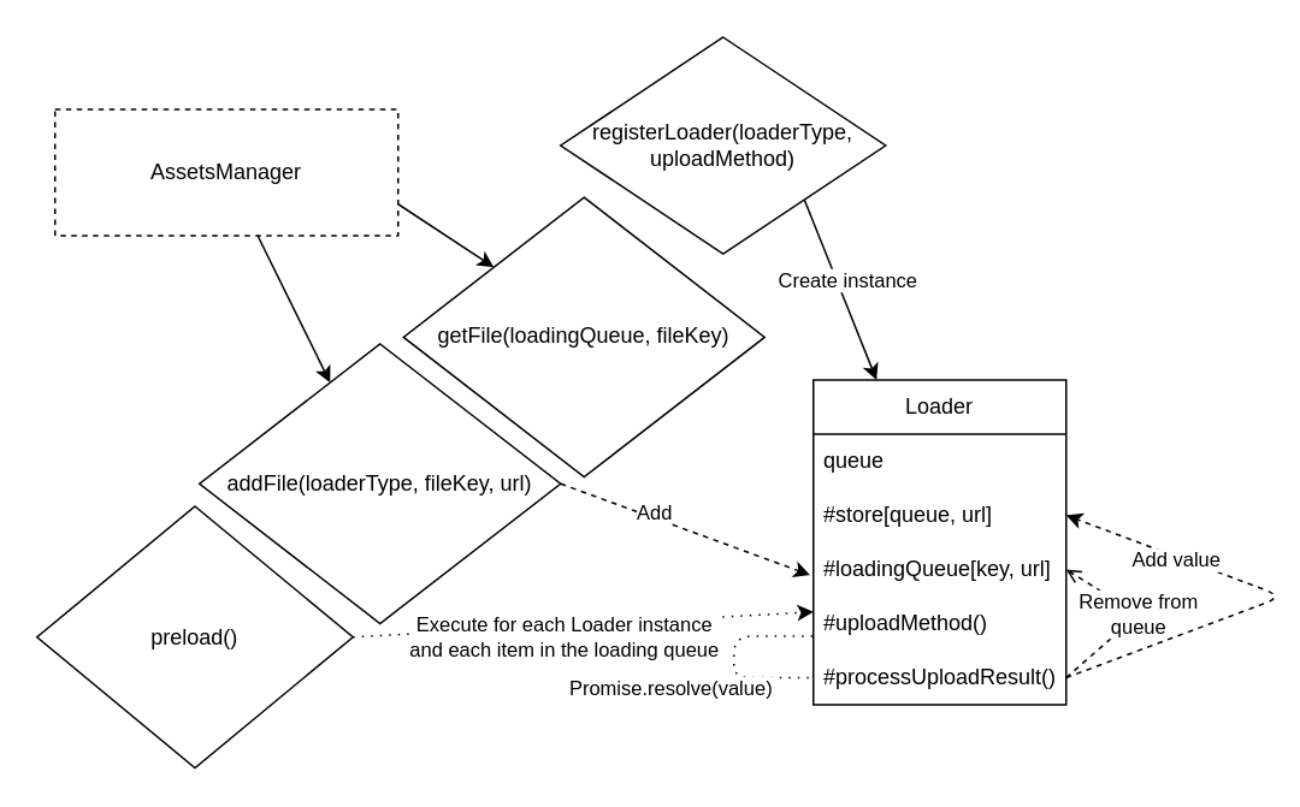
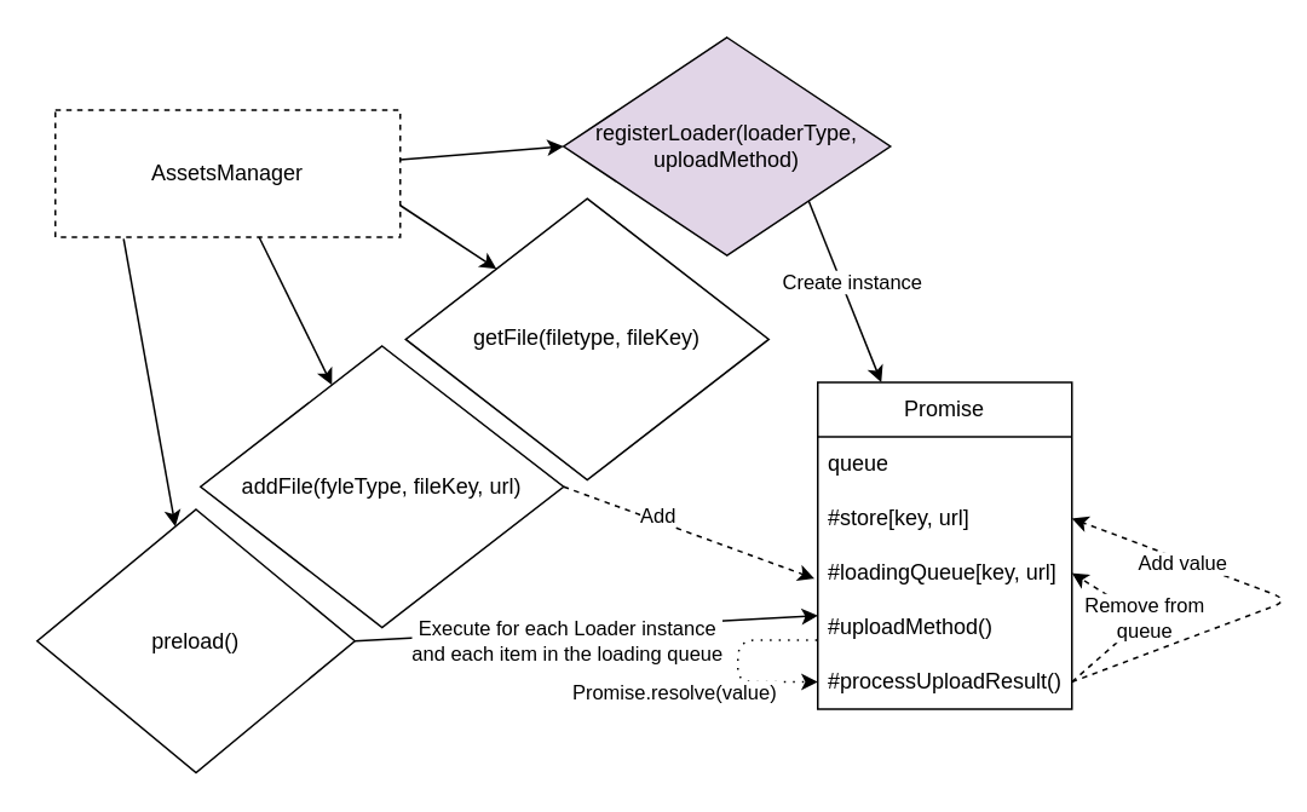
- <mxCell id="16" value="registerLoader(loaderType, uploadMethod)" style="rhombus;whiteSpace=wrap;html=1;rounded=0;" parent="1" vertex="1"><mxGeometry x="310" width="180" height="120" as="geometry" y="20" /></mxCell>
+ <mxCell id="16" value="registerLoader(loaderType, uploadMethod)" style="rhombus;whiteSpace=wrap;html=1;rounded=0;fillColor=#e1d5e7;" parent="1" vertex="1"><mxGeometry x="310" width="180" height="120" as="geometry" y="20" /></mxCell>
+ <mxCell id="5" value="" style="edgeStyle=none;html=1;entryX=0;entryY=0.5;entryDx=0;entryDy=0;" parent="1" source="6" target="16" edge="1"><mxGeometry relative="1" as="geometry" /></mxCell>
- <mxCell id="13" value="getFile(loadingQueue, fileKey)" style="rhombus;whiteSpace=wrap;html=1;rounded=0;" parent="1" vertex="1"><mxGeometry x="223" y="108.75" width="200" height="155" as="geometry" /></mxCell>
+ <mxCell id="13" value="getFile(filetype, fileKey)" style="rhombus;whiteSpace=wrap;html=1;rounded=0;" parent="1" vertex="1"><mxGeometry x="223" y="108.75" width="200" height="155" as="geometry" /></mxCell>
+ <mxCell id="3" value="" style="edgeStyle=none;html=1;exitX=0.198;exitY=1.014;exitDx=0;exitDy=0;exitPerimeter=0;" parent="1" source="6" target="12" edge="1"><mxGeometry relative="1" as="geometry"><mxPoint x="150" y="200" as="sourcePoint" /></mxGeometry></mxCell>
- <mxCell id="17" value="Loader" style="swimlane;fontStyle=0;childLayout=stackLayout;horizontal=1;startSize=30;horizontalStack=0;resizeParent=1;resizeParentMax=0;resizeLast=0;collapsible=1;marginBottom=0;whiteSpace=wrap;html=1;" parent="1" vertex="1"><mxGeometry x="450" y="210" width="140" height="180" as="geometry" /></mxCell>
+ <mxCell id="17" value="Promise" style="swimlane;fontStyle=0;childLayout=stackLayout;horizontal=1;startSize=30;horizontalStack=0;resizeParent=1;resizeParentMax=0;resizeLast=0;collapsible=1;marginBottom=0;whiteSpace=wrap;html=1;" parent="1" vertex="1"><mxGeometry x="450" y="210" width="140" height="180" as="geometry" /></mxCell>
- <mxCell id="9" value="addFile(loaderType, fileKey, url)" style="rhombus;whiteSpace=wrap;html=1;rounded=0;" parent="1" vertex="1"><mxGeometry x="110" y="190" width="200" height="155" as="geometry" /></mxCell>
+ <mxCell id="9" value="addFile(fyleType, fileKey, url)" style="rhombus;whiteSpace=wrap;html=1;rounded=0;" parent="1" vertex="1"><mxGeometry x="110" y="190" width="200" height="155" as="geometry" /></mxCell>
- <mxCell id="19" value="#store[queue, url]" style="text;strokeColor=none;fillColor=none;align=left;verticalAlign=middle;spacingLeft=4;spacingRight=4;overflow=hidden;points=[[0,0.5],[1,0.5]];portConstraint=eastwest;rotatable=0;whiteSpace=wrap;html=1;" parent="17" vertex="1"><mxGeometry y="60" width="140" height="30" as="geometry" /></mxCell>
+ <mxCell id="19" value="#store[key, url]" style="text;strokeColor=none;fillColor=none;align=left;verticalAlign=middle;spacingLeft=4;spacingRight=4;overflow=hidden;points=[[0,0.5],[1,0.5]];portConstraint=eastwest;rotatable=0;whiteSpace=wrap;html=1;" parent="17" vertex="1"><mxGeometry y="60" width="140" height="30" as="geometry" /></mxCell>
- <mxCell id="25" style="edgeStyle=none;html=1;entryX=1;entryY=0.5;entryDx=0;entryDy=0;dashed=1;exitX=1;exitY=0.5;exitDx=0;exitDy=0;endArrow=open;" parent="17" source="24" target="20" edge="1"><mxGeometry relative="1" as="geometry"><mxPoint x="219" y="123.06" as="sourcePoint" /><mxPoint x="129.48" y="143" as="targetPoint" /><Array as="points"><mxPoint x="180" y="130" /></Array></mxGeometry></mxCell>
+ <mxCell id="25" style="edgeStyle=none;html=1;entryX=1;entryY=0.5;entryDx=0;entryDy=0;dashed=1;exitX=1;exitY=0.5;exitDx=0;exitDy=0;" parent="17" source="24" target="20" edge="1"><mxGeometry relative="1" as="geometry"><mxPoint x="219" y="123.06" as="sourcePoint" /><mxPoint x="129.48" y="143" as="targetPoint" /><Array as="points"><mxPoint x="180" y="130" /></Array></mxGeometry></mxCell>
- <mxCell id="10" value="" style="edgeStyle=none;html=1;dashed=1;entryX=0.001;entryY=0.285;entryDx=0;entryDy=0;dashPattern=1 4;exitX=1;exitY=0.5;exitDx=0;exitDy=0;entryPerimeter=0;" parent="1" source="12" target="21" edge="1"><mxGeometry relative="1" as="geometry"><mxPoint x="511" y="435" as="targetPoint" /><mxPoint x="226" y="515" as="sourcePoint" /></mxGeometry></mxCell>
+ <mxCell id="10" value="" style="edgeStyle=none;html=1;dashed=0;entryX=0.001;entryY=0.285;entryDx=0;entryDy=0;dashPattern=1 4;exitX=1;exitY=0.5;exitDx=0;exitDy=0;entryPerimeter=0;" parent="1" source="12" target="21" edge="1"><mxGeometry relative="1" as="geometry"><mxPoint x="511" y="435" as="targetPoint" /><mxPoint x="226" y="515" as="sourcePoint" /></mxGeometry></mxCell>
- <mxCell id="22" value="" style="edgeStyle=elbowEdgeStyle;html=1;dashed=1;fontColor=#0e0707;dashPattern=1 4;exitX=-0.003;exitY=0.733;exitDx=0;exitDy=0;exitPerimeter=0;entryX=0;entryY=0.5;entryDx=0;entryDy=0;endArrow=none;" parent="17" source="21" target="24" edge="1"><mxGeometry relative="1" as="geometry"><mxPoint x="-8.06" y="140.0" as="sourcePoint" /><mxPoint x="-8" y="165.43" as="targetPoint" /><Array as="points"><mxPoint x="-44" y="145.43" /></Array></mxGeometry></mxCell>
+ <mxCell id="22" value="" style="edgeStyle=elbowEdgeStyle;html=1;dashed=1;fontColor=#0e0707;dashPattern=1 4;exitX=-0.003;exitY=0.733;exitDx=0;exitDy=0;exitPerimeter=0;entryX=0;entryY=0.5;entryDx=0;entryDy=0;" parent="17" source="21" target="24" edge="1"><mxGeometry relative="1" as="geometry"><mxPoint x="-8.06" y="140.0" as="sourcePoint" /><mxPoint x="-8" y="165.43" as="targetPoint" /><Array as="points"><mxPoint x="-44" y="145.43" /></Array></mxGeometry></mxCell>
